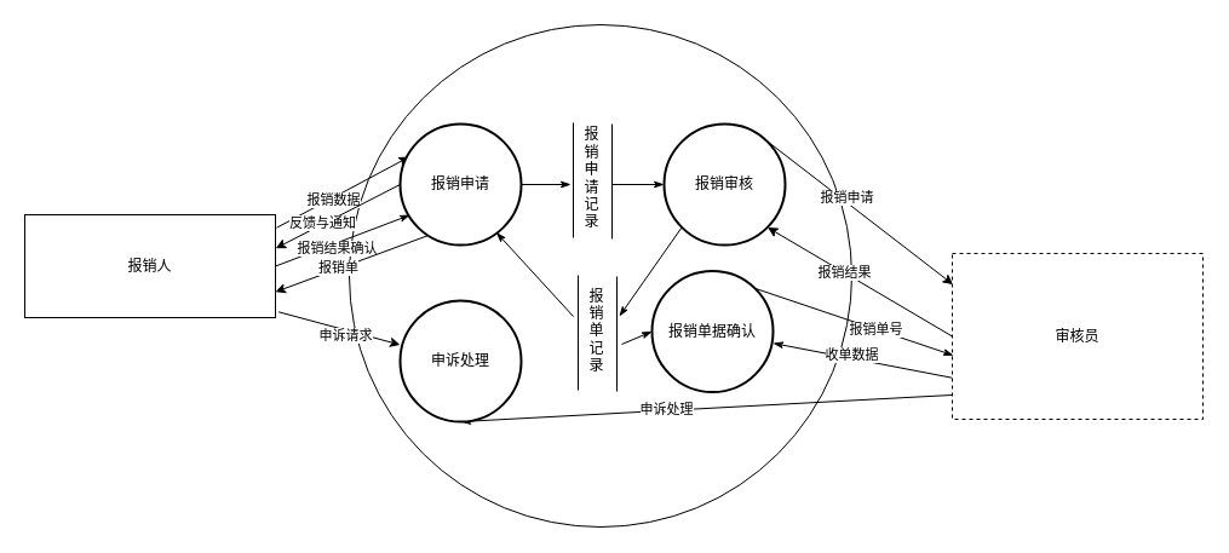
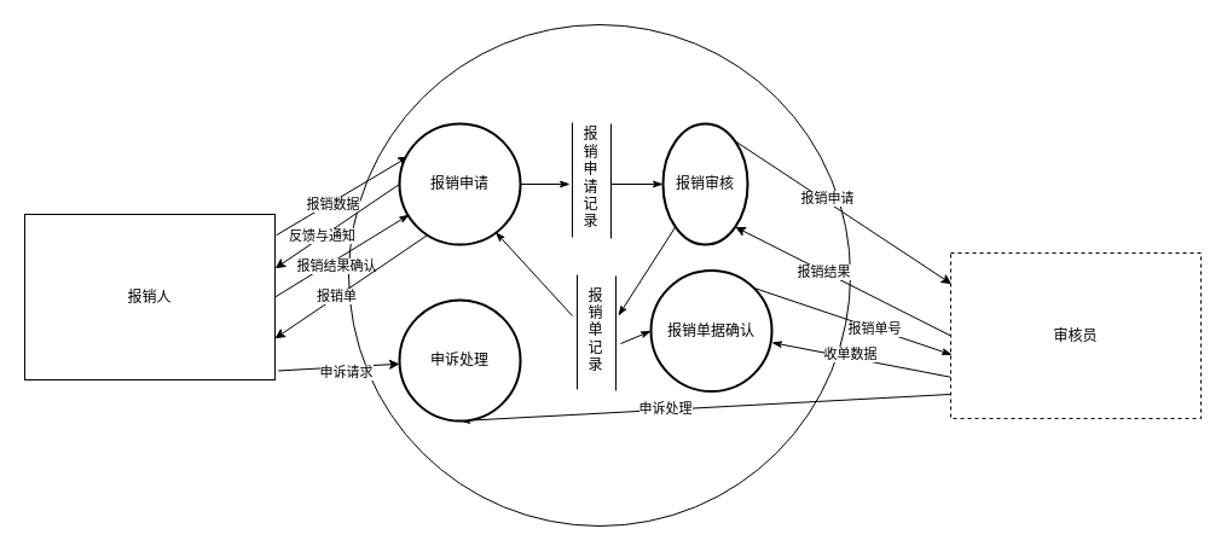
- <mxCell id="29" value="报销审核" style="strokeWidth=2;html=1;shape=mxgraph.flowchart.start_2;whiteSpace=wrap;" vertex="1" parent="1"><mxGeometry x="548" y="102" width="100" height="100" as="geometry" /></mxCell>
+ <mxCell id="29" value="报销审核" style="strokeWidth=2;html=1;shape=mxgraph.flowchart.start_2;whiteSpace=wrap;" vertex="1" parent="1"><mxGeometry x="548" y="102" width="70" height="100" as="geometry" /></mxCell>
- <mxCell id="15" value="报销人" style="rounded=0;whiteSpace=wrap;html=1;" vertex="1" parent="1"><mxGeometry x="20" y="177" width="207" height="85" as="geometry" /></mxCell>
+ <mxCell id="15" value="报销人" style="rounded=0;whiteSpace=wrap;html=1;" vertex="1" parent="1"><mxGeometry x="20" y="177" width="207" height="137" as="geometry" /></mxCell>
